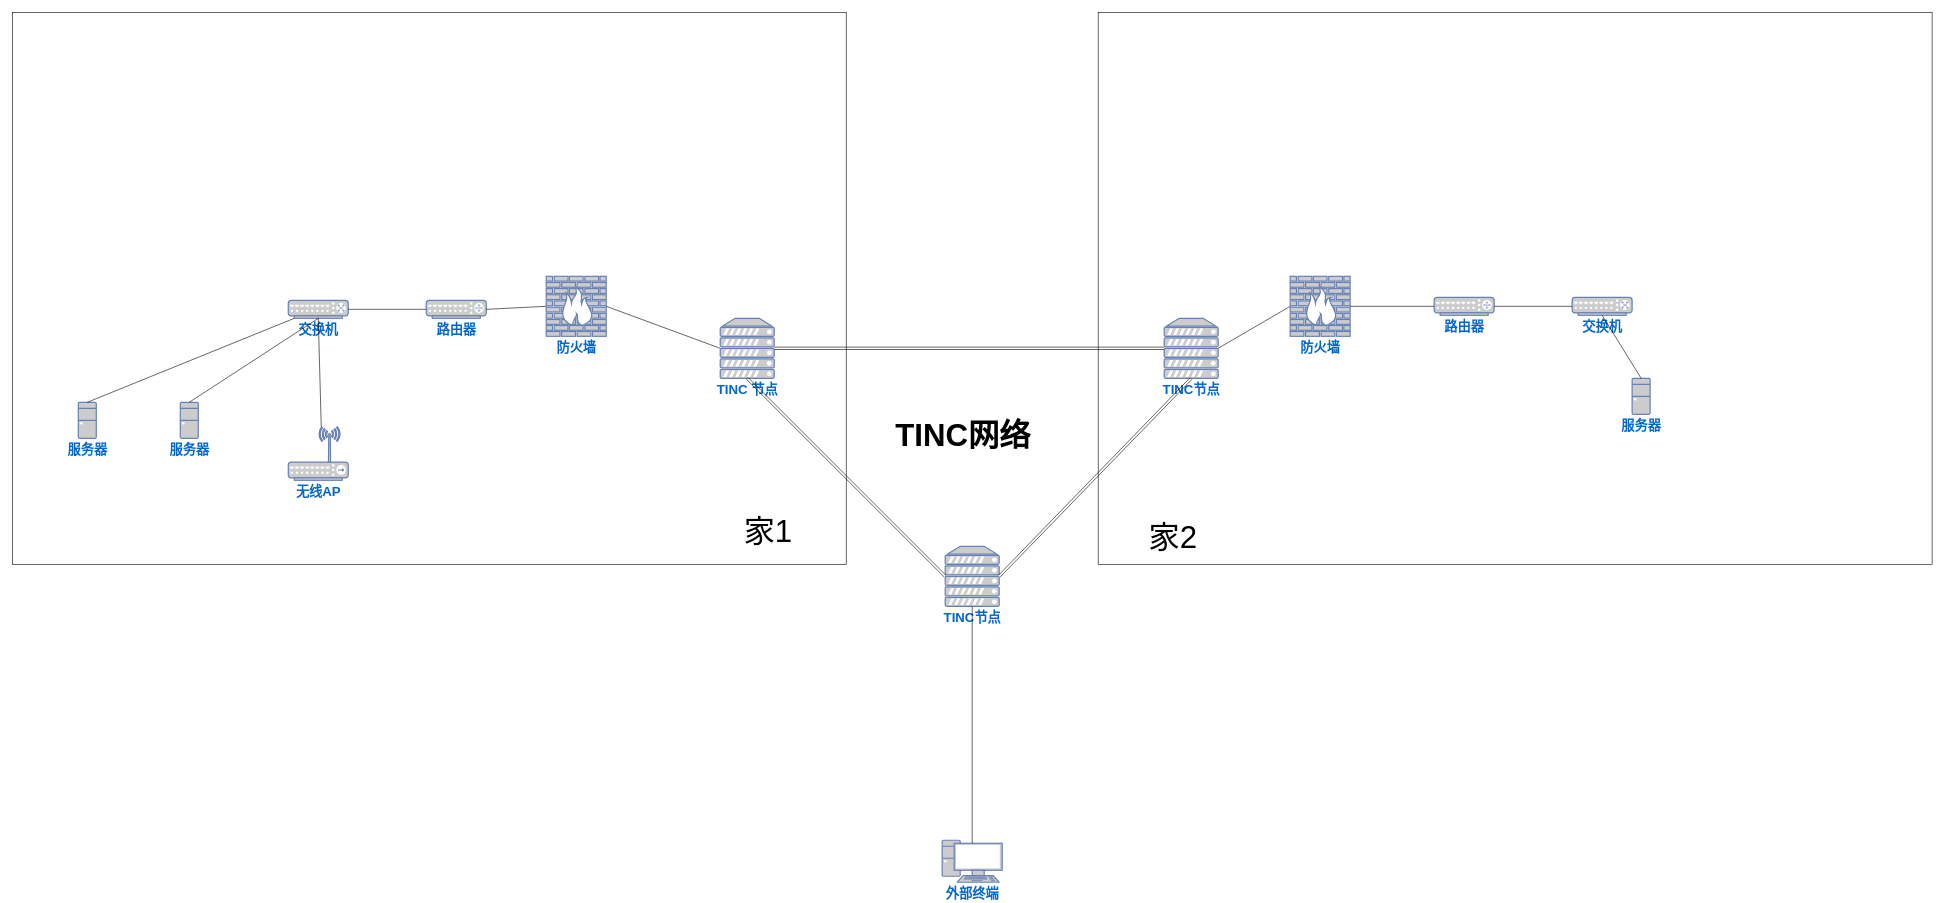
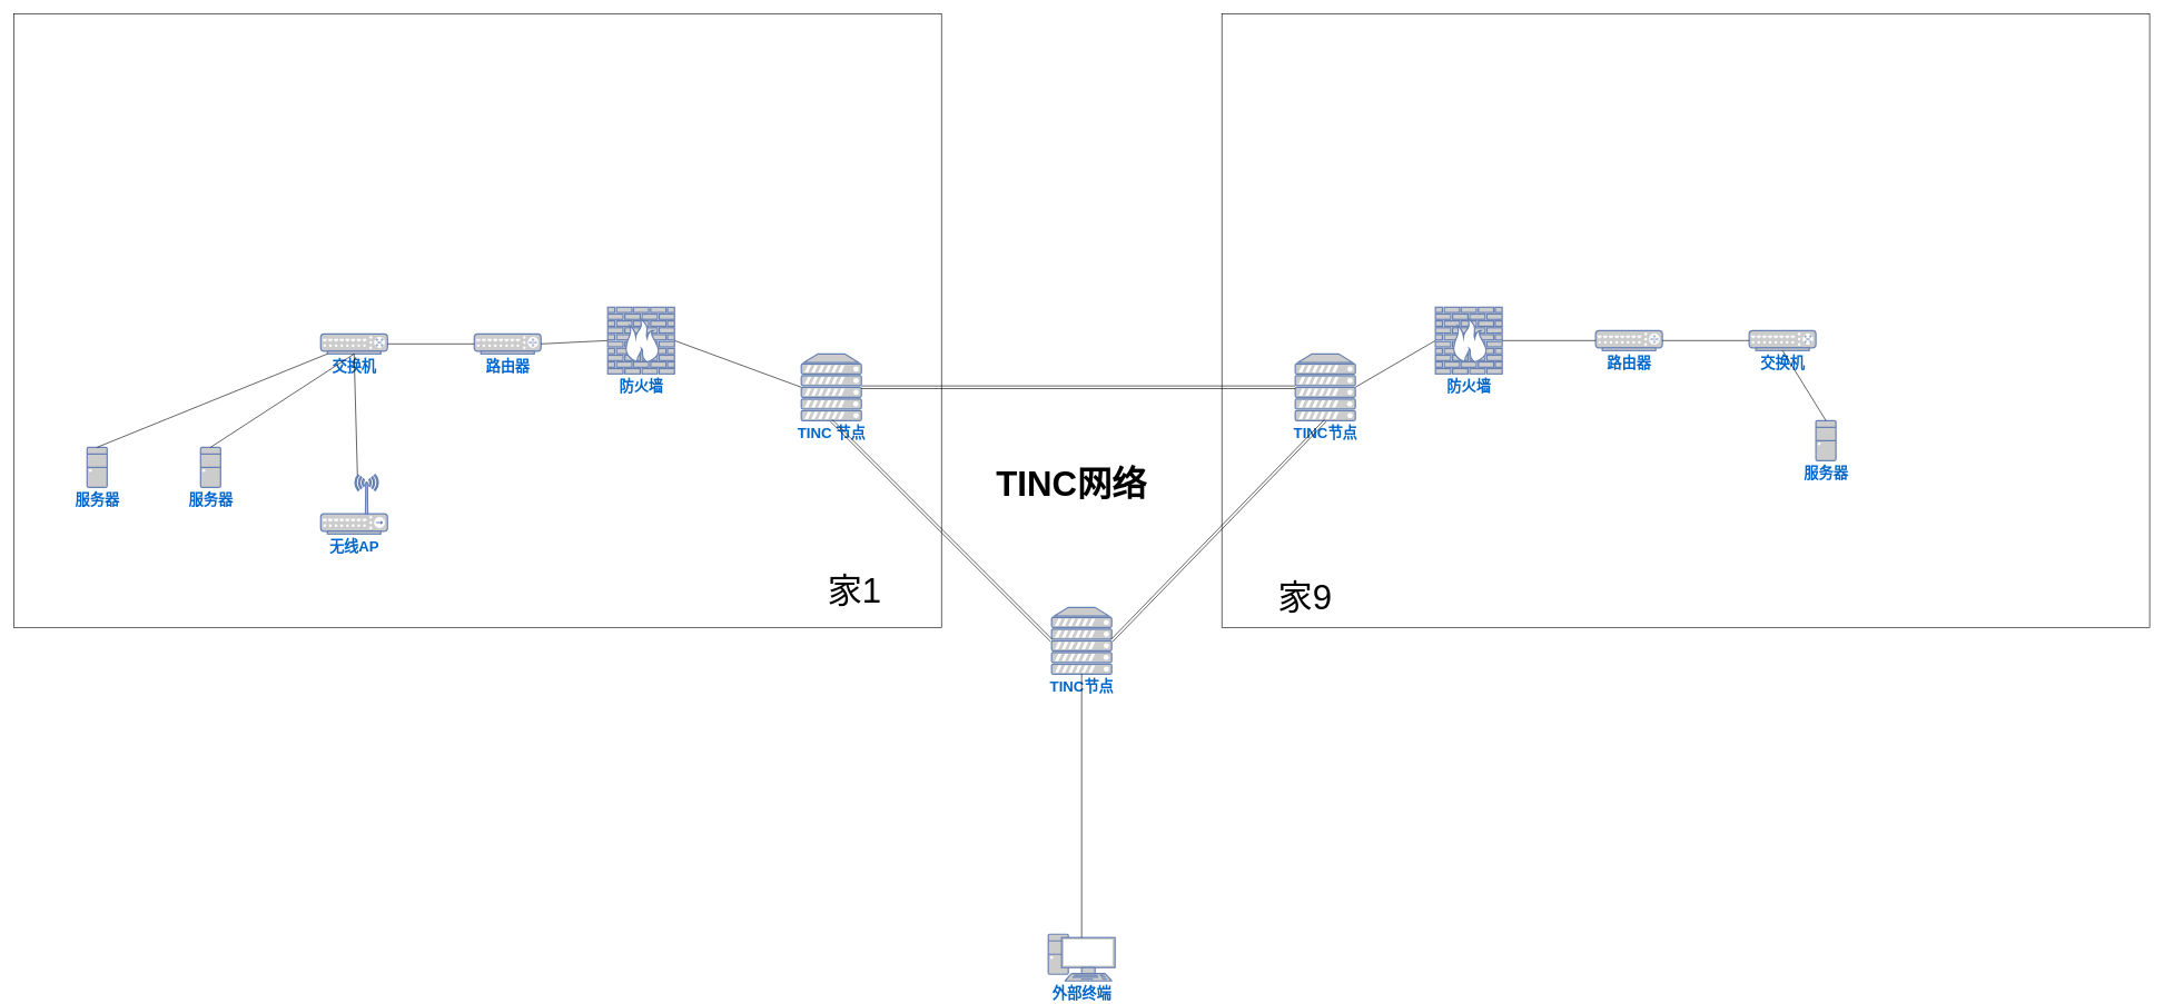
- <mxCell id="34" value="&lt;font style=&quot;font-size: 52px;&quot;&gt;家2&lt;/font&gt;" style="text;html=1;strokeColor=none;fillColor=none;align=center;verticalAlign=middle;whiteSpace=wrap;rounded=0;" vertex="1" parent="1"><mxGeometry x="1870" y="880" width="170" height="30" as="geometry" /></mxCell>
+ <mxCell id="34" value="&lt;font style=&quot;font-size: 52px;&quot;&gt;家9&lt;/font&gt;" style="text;html=1;strokeColor=none;fillColor=none;align=center;verticalAlign=middle;whiteSpace=wrap;rounded=0;" vertex="1" parent="1"><mxGeometry x="1870" y="880" width="170" height="30" as="geometry" /></mxCell>
